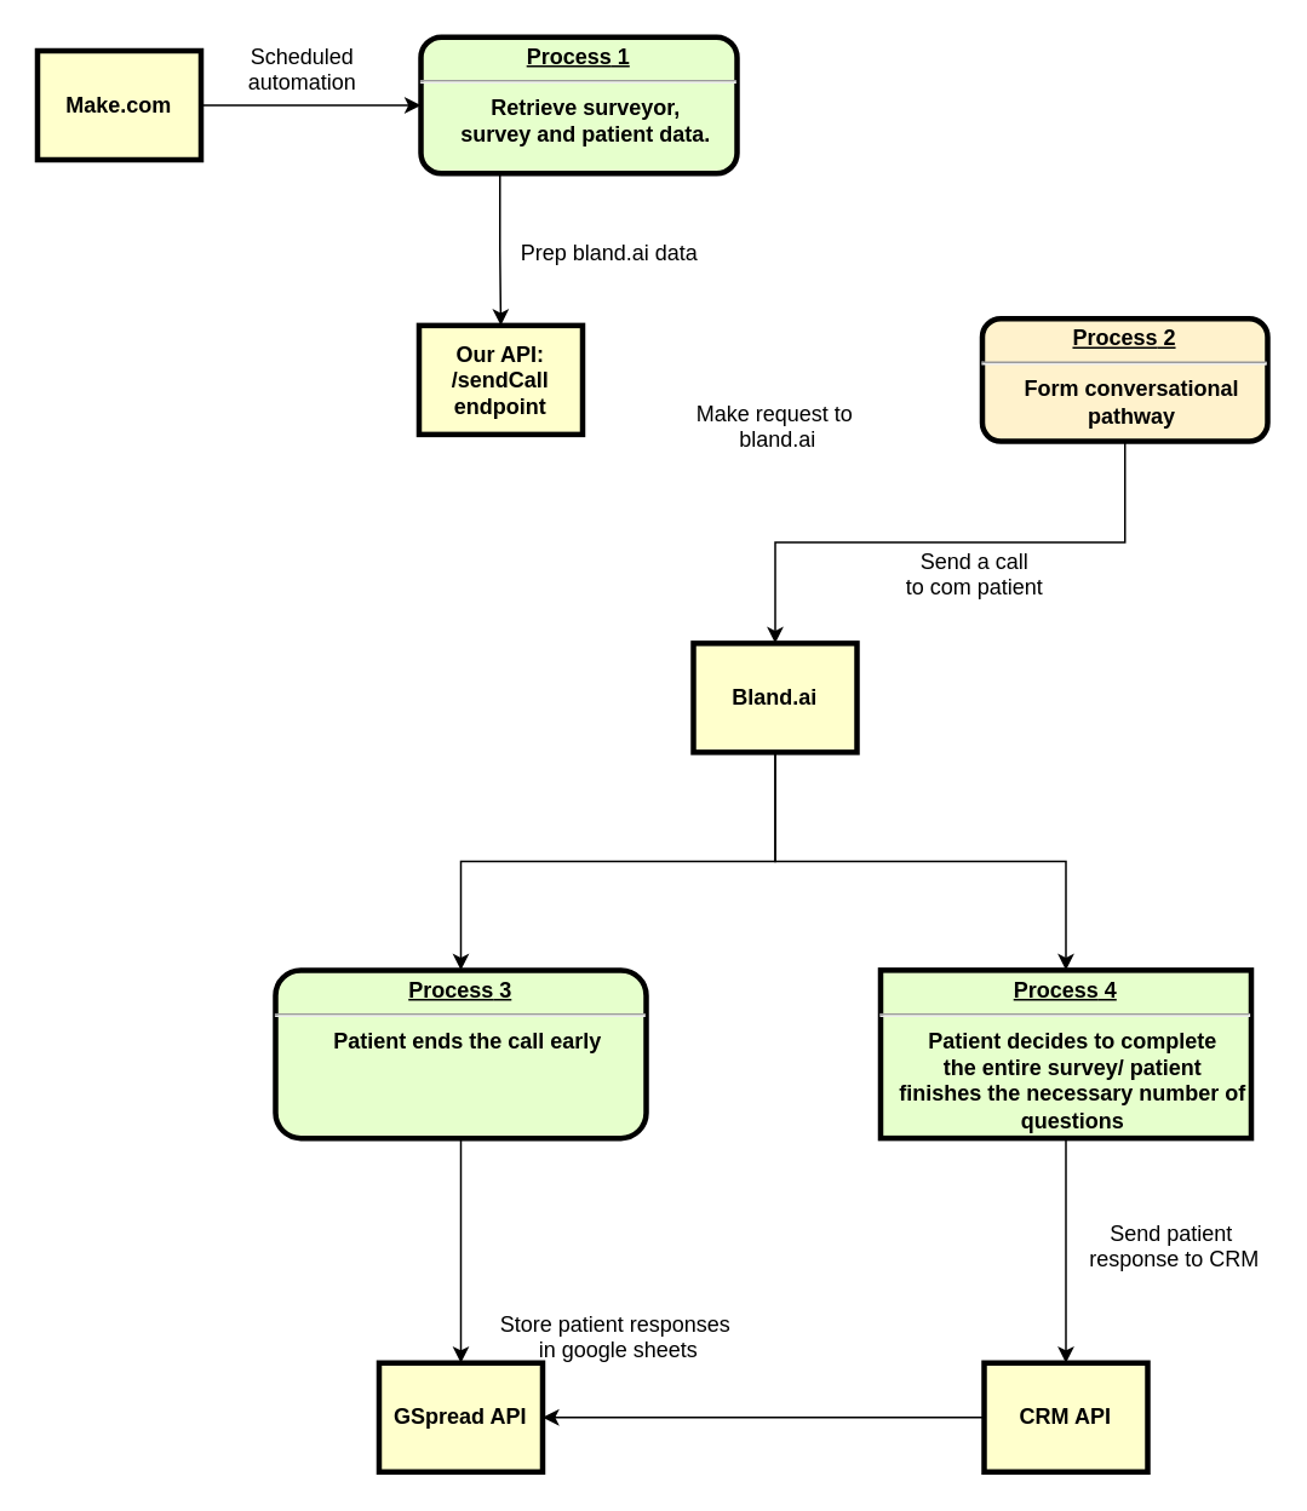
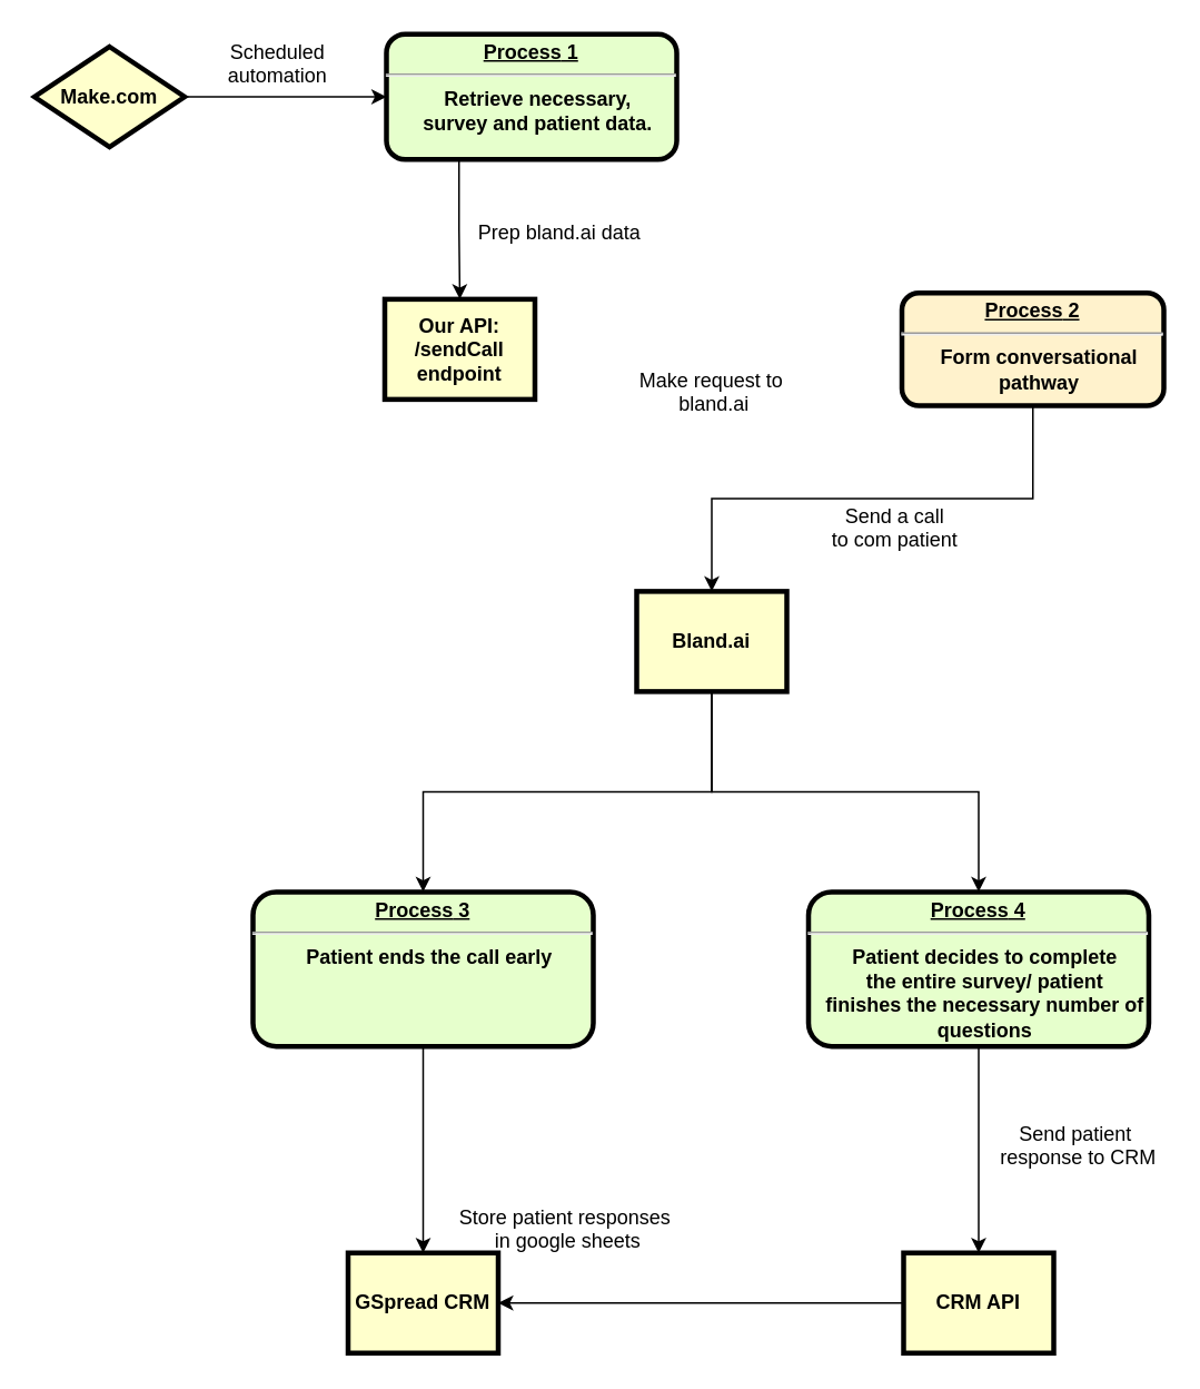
- <mxCell id="6" value="&lt;p style=&quot;margin: 0px; margin-top: 4px; text-align: center; text-decoration: underline;&quot;&gt;&lt;strong&gt;&lt;strong&gt;Process&lt;/strong&gt;&amp;nbsp;1&lt;br&gt;&lt;/strong&gt;&lt;/p&gt;&lt;hr&gt;&lt;p style=&quot;margin: 0px; margin-left: 8px;&quot;&gt;Retrieve&amp;nbsp;&lt;span style=&quot;background-color: initial;&quot;&gt;surveyor,&lt;/span&gt;&lt;/p&gt;&lt;p style=&quot;margin: 0px; margin-left: 8px;&quot;&gt;survey and patient data.&lt;/p&gt;" style="verticalAlign=middle;align=center;overflow=fill;fontSize=12;fontFamily=Helvetica;html=1;rounded=1;fontStyle=1;strokeWidth=3;fillColor=#E6FFCC" vertex="1" parent="1"><mxGeometry x="231" y="20" width="174" height="75" as="geometry" /></mxCell>
+ <mxCell id="6" value="&lt;p style=&quot;margin: 0px; margin-top: 4px; text-align: center; text-decoration: underline;&quot;&gt;&lt;strong&gt;&lt;strong&gt;Process&lt;/strong&gt;&amp;nbsp;1&lt;br&gt;&lt;/strong&gt;&lt;/p&gt;&lt;hr&gt;&lt;p style=&quot;margin: 0px; margin-left: 8px;&quot;&gt;Retrieve&amp;nbsp;&lt;span style=&quot;background-color: initial;&quot;&gt;necessary,&lt;/span&gt;&lt;/p&gt;&lt;p style=&quot;margin: 0px; margin-left: 8px;&quot;&gt;survey and patient data.&lt;/p&gt;" style="verticalAlign=middle;align=center;overflow=fill;fontSize=12;fontFamily=Helvetica;html=1;rounded=1;fontStyle=1;strokeWidth=3;fillColor=#E6FFCC" vertex="1" parent="1"><mxGeometry x="231" y="20" width="174" height="75" as="geometry" /></mxCell>
- <mxCell id="3" value="Make.com" style="whiteSpace=wrap;align=center;verticalAlign=middle;fontStyle=1;strokeWidth=3;fillColor=#FFFFCC" vertex="1" parent="1"><mxGeometry x="20" y="27.5" width="90" height="60" as="geometry" /></mxCell>
+ <mxCell id="3" value="Make.com" style="rhombus;whiteSpace=wrap;align=center;verticalAlign=middle;fontStyle=1;strokeWidth=3;fillColor=#FFFFCC;" vertex="1" parent="1"><mxGeometry x="20" y="27.5" width="90" height="60" as="geometry" /></mxCell>
- <mxCell id="19" value="&lt;p style=&quot;margin: 0px; margin-top: 4px; text-align: center; text-decoration: underline;&quot;&gt;&lt;strong&gt;&lt;strong&gt;Process&lt;/strong&gt;&amp;nbsp;4&lt;br&gt;&lt;/strong&gt;&lt;/p&gt;&lt;hr&gt;&lt;p style=&quot;margin: 0px; margin-left: 8px;&quot;&gt;Patient decides to complete&lt;/p&gt;&lt;p style=&quot;margin: 0px; margin-left: 8px;&quot;&gt;&lt;span style=&quot;background-color: initial;&quot;&gt;the entire survey/ patient&lt;/span&gt;&lt;/p&gt;&lt;p style=&quot;margin: 0px; margin-left: 8px;&quot;&gt;finishes the necessary number of&lt;/p&gt;&lt;p style=&quot;margin: 0px; margin-left: 8px;&quot;&gt;questions&lt;/p&gt;" style="verticalAlign=middle;align=center;overflow=fill;fontSize=12;fontFamily=Helvetica;html=1;fontStyle=1;strokeWidth=3;fillColor=#E6FFCC;rounded=0;" vertex="1" parent="1"><mxGeometry x="484" y="533.75" width="204" height="92.5" as="geometry" /></mxCell>
+ <mxCell id="19" value="&lt;p style=&quot;margin: 0px; margin-top: 4px; text-align: center; text-decoration: underline;&quot;&gt;&lt;strong&gt;&lt;strong&gt;Process&lt;/strong&gt;&amp;nbsp;4&lt;br&gt;&lt;/strong&gt;&lt;/p&gt;&lt;hr&gt;&lt;p style=&quot;margin: 0px; margin-left: 8px;&quot;&gt;Patient decides to complete&lt;/p&gt;&lt;p style=&quot;margin: 0px; margin-left: 8px;&quot;&gt;&lt;span style=&quot;background-color: initial;&quot;&gt;the entire survey/ patient&lt;/span&gt;&lt;/p&gt;&lt;p style=&quot;margin: 0px; margin-left: 8px;&quot;&gt;finishes the necessary number of&lt;/p&gt;&lt;p style=&quot;margin: 0px; margin-left: 8px;&quot;&gt;questions&lt;/p&gt;" style="verticalAlign=middle;align=center;overflow=fill;fontSize=12;fontFamily=Helvetica;html=1;rounded=1;fontStyle=1;strokeWidth=3;fillColor=#E6FFCC" vertex="1" parent="1"><mxGeometry x="484" y="533.75" width="204" height="92.5" as="geometry" /></mxCell>
- <mxCell id="24" value="GSpread API" style="whiteSpace=wrap;align=center;verticalAlign=middle;fontStyle=1;strokeWidth=3;fillColor=#FFFFCC" vertex="1" parent="1"><mxGeometry x="208" y="750" width="90" height="60" as="geometry" /></mxCell>
+ <mxCell id="24" value="GSpread CRM" style="whiteSpace=wrap;align=center;verticalAlign=middle;fontStyle=1;strokeWidth=3;fillColor=#FFFFCC" vertex="1" parent="1"><mxGeometry x="208" y="750" width="90" height="60" as="geometry" /></mxCell>
